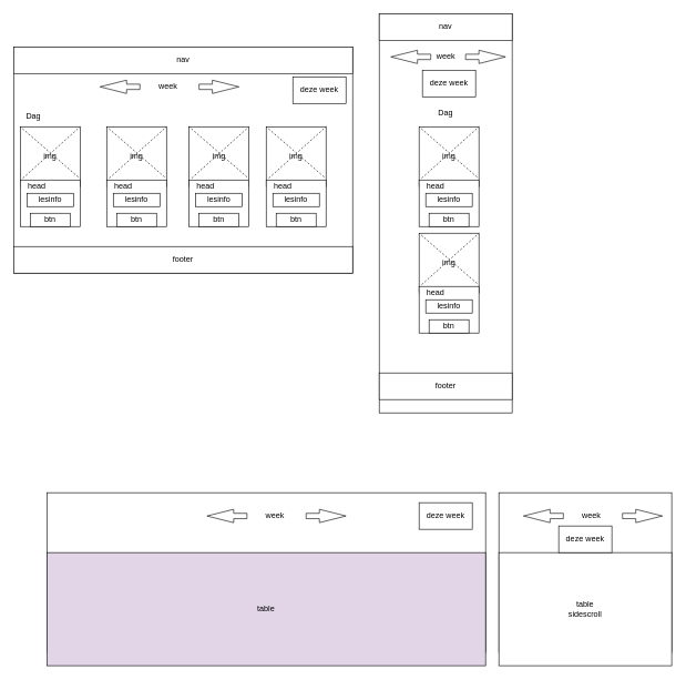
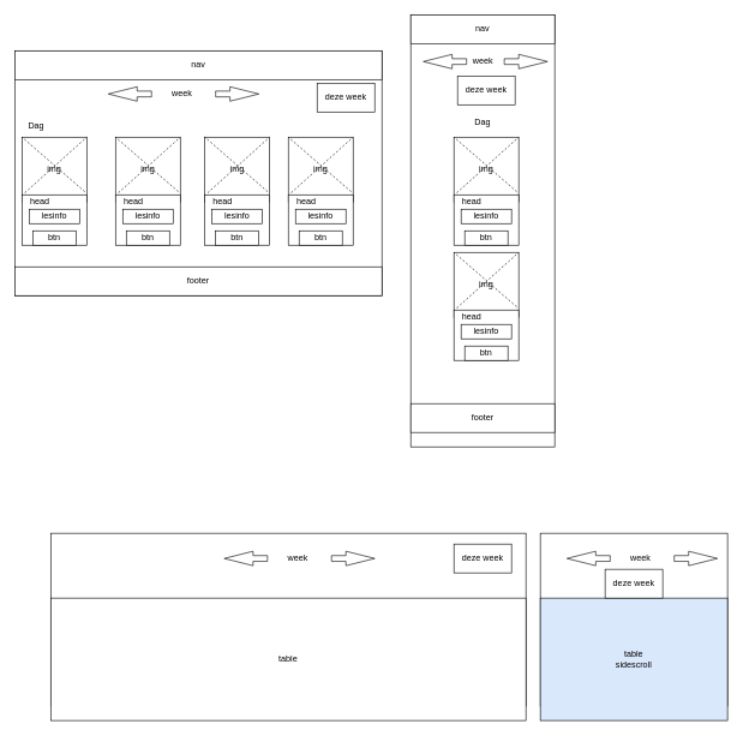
- <mxCell id="70" value="table" style="rounded=0;whiteSpace=wrap;html=1;fillColor=#e1d5e7;" vertex="1" parent="1"><mxGeometry x="70" y="830" width="660" height="170" as="geometry" /></mxCell>
+ <mxCell id="70" value="table" style="rounded=0;whiteSpace=wrap;html=1;" vertex="1" parent="1"><mxGeometry x="70" y="830" width="660" height="170" as="geometry" /></mxCell>
- <mxCell id="76" value="table&lt;div&gt;sidescroll&lt;/div&gt;" style="rounded=0;whiteSpace=wrap;html=1;" vertex="1" parent="1"><mxGeometry x="750" y="830" width="260" height="170" as="geometry" /></mxCell>
+ <mxCell id="76" value="table&lt;div&gt;sidescroll&lt;/div&gt;" style="rounded=0;whiteSpace=wrap;html=1;fillColor=#dae8fc;" vertex="1" parent="1"><mxGeometry x="750" y="830" width="260" height="170" as="geometry" /></mxCell>
